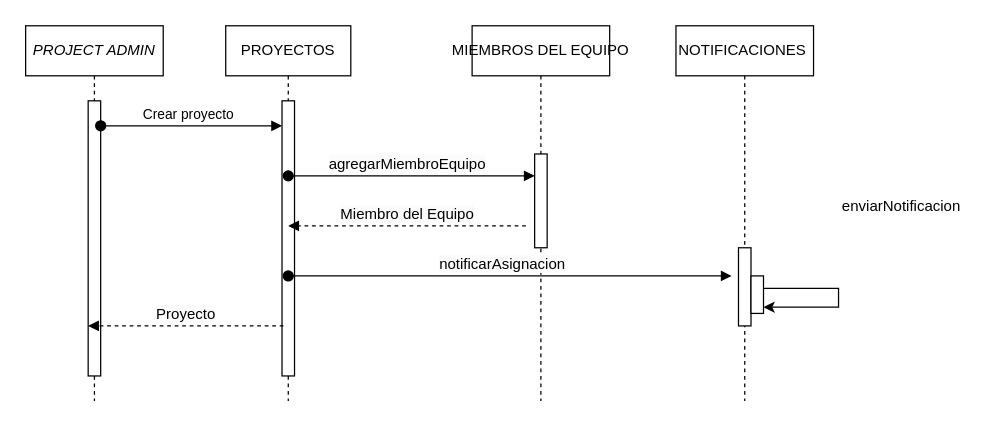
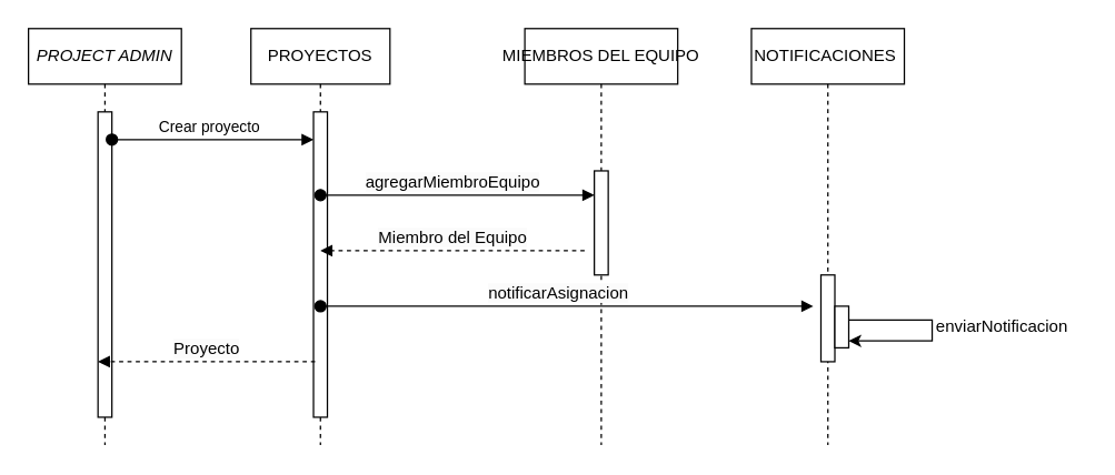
- <mxCell id="17" value="enviarNotificacion" style="text;html=1;align=center;verticalAlign=middle;resizable=0;points=[];autosize=1;strokeColor=none;fillColor=none;" vertex="1" parent="1"><mxGeometry x="660" y="150" width="120" height="30" as="geometry" /></mxCell>
+ <mxCell id="17" value="enviarNotificacion" style="text;html=1;align=center;verticalAlign=middle;resizable=0;points=[];autosize=1;strokeColor=none;fillColor=none;" vertex="1" parent="1"><mxGeometry x="660" y="220" width="120" height="30" as="geometry" /></mxCell>
